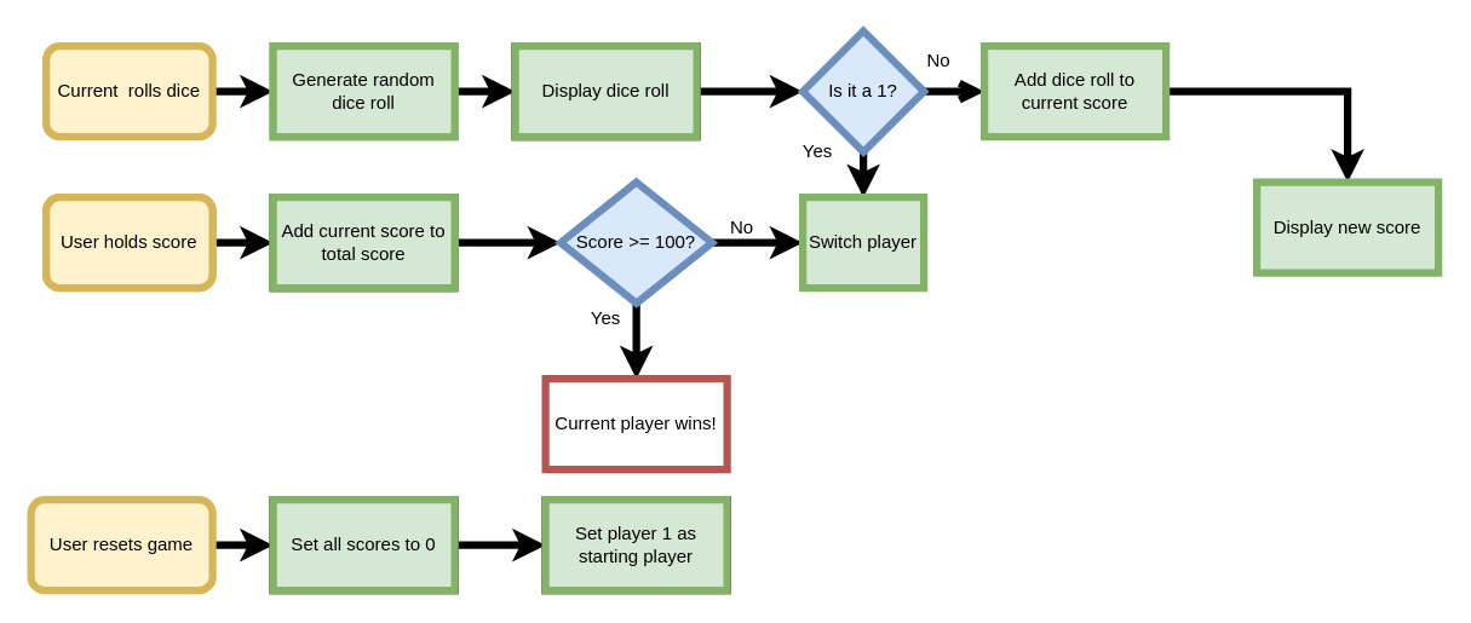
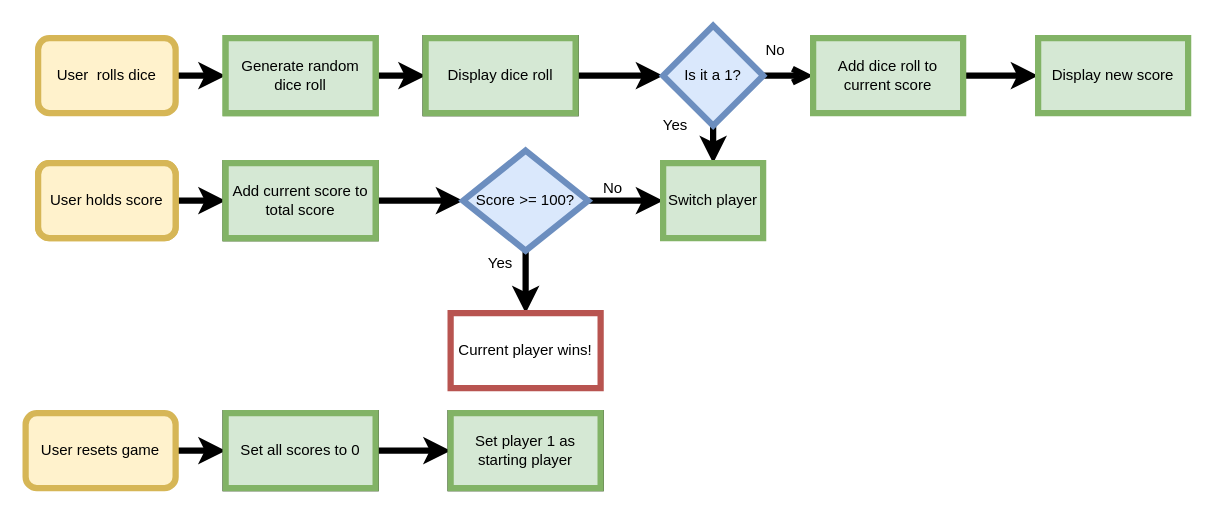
- <mxCell id="3" value="Current&amp;nbsp; rolls dice" style="rounded=1;whiteSpace=wrap;html=1;strokeColor=#d6b656;fillColor=#fff2cc;strokeWidth=5;shadow=0;" vertex="1" parent="1"><mxGeometry x="30" y="30" width="110" height="60" as="geometry" /></mxCell>
+ <mxCell id="3" value="User&amp;nbsp; rolls dice" style="rounded=1;whiteSpace=wrap;html=1;strokeColor=#d6b656;fillColor=#fff2cc;strokeWidth=5;shadow=0;" vertex="1" parent="1"><mxGeometry x="30" y="30" width="110" height="60" as="geometry" /></mxCell>
- <mxCell id="17" value="Display new score" style="rounded=0;whiteSpace=wrap;html=1;fillColor=#d5e8d4;strokeColor=#82b366;strokeWidth=5;shadow=0;" vertex="1" parent="1"><mxGeometry x="830" y="120" width="120" height="60" as="geometry" /></mxCell>
+ <mxCell id="17" value="Display new score" style="rounded=0;whiteSpace=wrap;html=1;fillColor=#d5e8d4;strokeColor=#82b366;strokeWidth=5;shadow=0;" vertex="1" parent="1"><mxGeometry x="830" y="30" width="120" height="60" as="geometry" /></mxCell>
